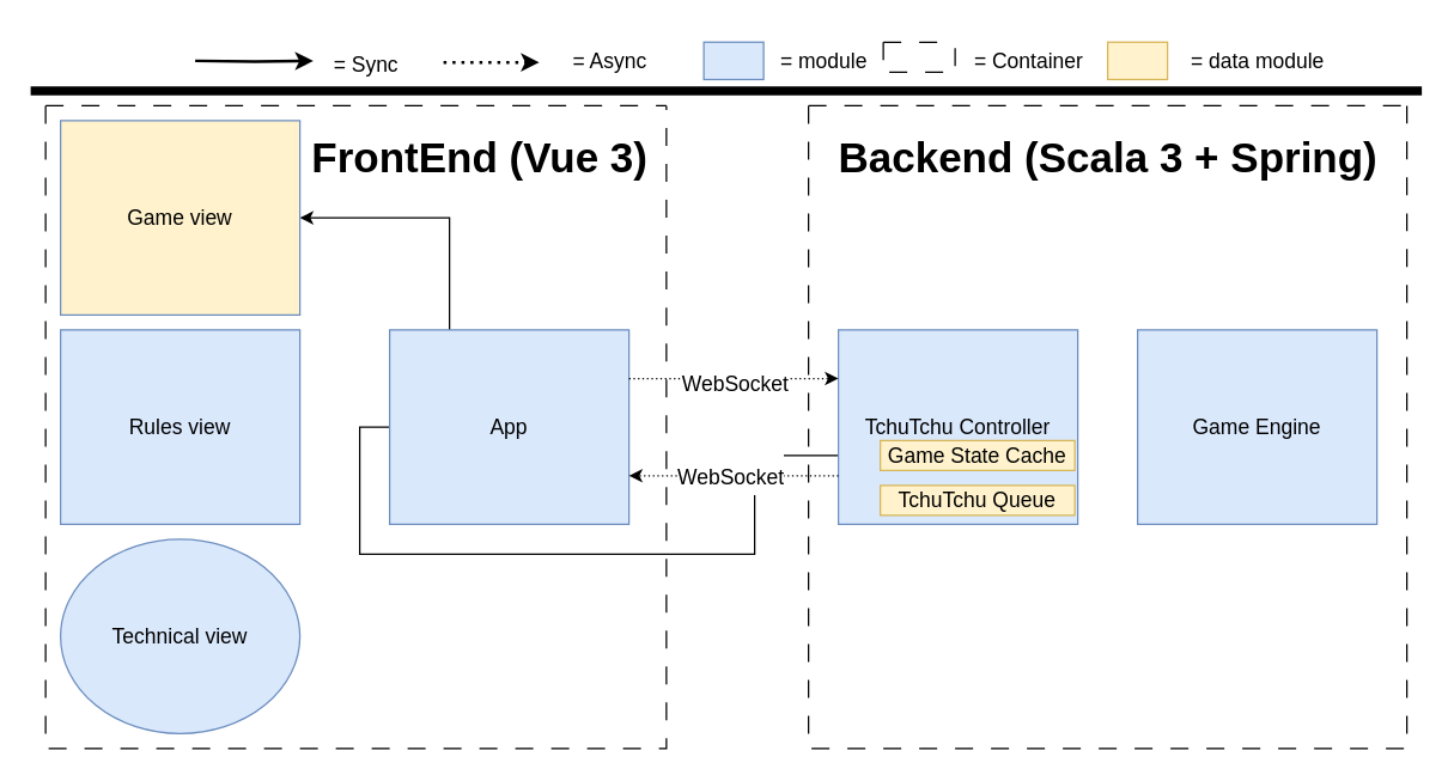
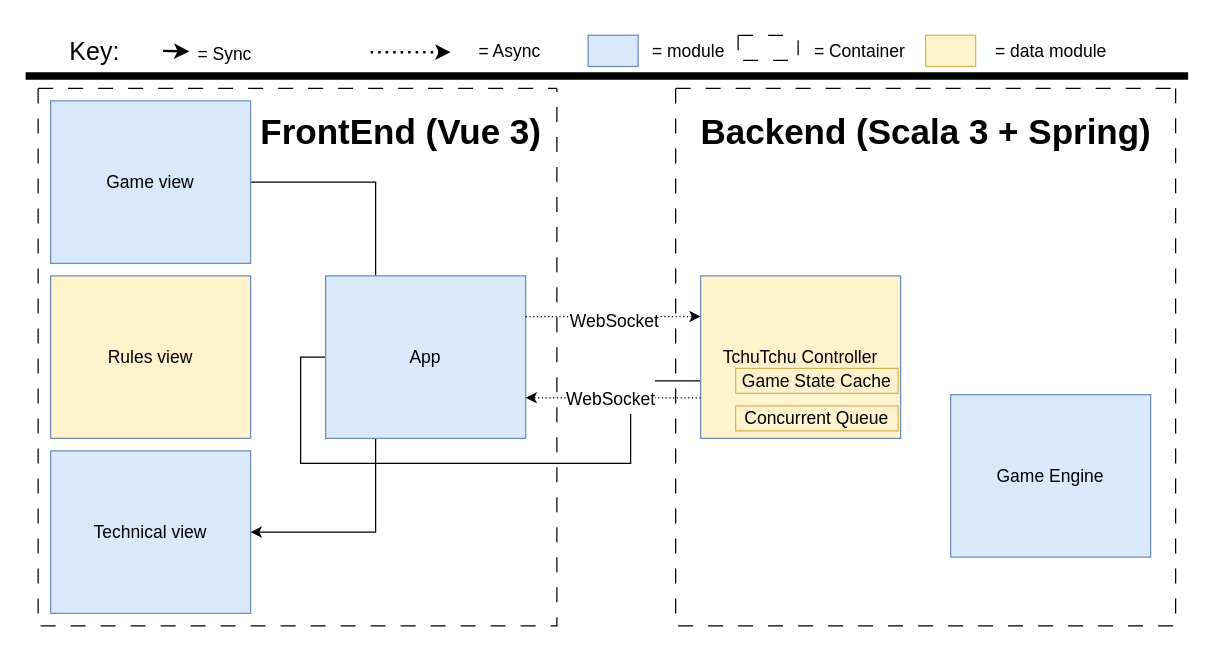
+ <mxCell id="23" value="&lt;font style=&quot;font-size: 20px;&quot;&gt;Key:&lt;/font&gt;" style="text;html=1;align=center;verticalAlign=middle;resizable=0;points=[];autosize=1;strokeColor=none;fillColor=none;fontSize=14;" vertex="1" parent="1"><mxGeometry x="45" y="20" width="60" height="40" as="geometry" /></mxCell>
- <mxCell id="24" value="&lt;font style=&quot;font-size: 14px;&quot;&gt;= Sync&lt;/font&gt;" style="text;html=1;align=center;verticalAlign=middle;resizable=0;points=[];autosize=1;strokeColor=none;fillColor=none;fontSize=20;" vertex="1" parent="1"><mxGeometry x="209" y="20" width="70" height="40" as="geometry" /></mxCell>
+ <mxCell id="24" value="&lt;font style=&quot;font-size: 14px;&quot;&gt;= Sync&lt;/font&gt;" style="text;html=1;align=center;verticalAlign=middle;resizable=0;points=[];autosize=1;strokeColor=none;fillColor=none;fontSize=20;" vertex="1" parent="1"><mxGeometry x="144" y="20" width="70" height="40" as="geometry" /></mxCell>
- <mxCell id="7" value="&lt;font style=&quot;font-size: 14px;&quot;&gt;Game view&lt;/font&gt;" style="rounded=0;whiteSpace=wrap;html=1;fillColor=#fff2cc;strokeColor=#6c8ebf;" vertex="1" parent="2"><mxGeometry x="10" y="10" width="160" height="130" as="geometry" /></mxCell>
+ <mxCell id="7" value="&lt;font style=&quot;font-size: 14px;&quot;&gt;Game view&lt;/font&gt;" style="rounded=0;whiteSpace=wrap;html=1;fillColor=#dae8fc;strokeColor=#6c8ebf;" vertex="1" parent="2"><mxGeometry x="10" y="10" width="160" height="130" as="geometry" /></mxCell>
- <mxCell id="5" style="edgeStyle=orthogonalEdgeStyle;rounded=0;orthogonalLoop=1;jettySize=auto;html=1;exitX=0.25;exitY=0;exitDx=0;exitDy=0;entryX=1;entryY=0.5;entryDx=0;entryDy=0;fontSize=28;" edge="1" parent="2" source="6" target="7"><mxGeometry relative="1" as="geometry" /></mxCell>
+ <mxCell id="5" style="edgeStyle=orthogonalEdgeStyle;rounded=0;orthogonalLoop=1;jettySize=auto;html=1;exitX=0.25;exitY=0;exitDx=0;exitDy=0;entryX=1;entryY=0.5;entryDx=0;entryDy=0;fontSize=28;endArrow=none;" edge="1" parent="2" source="6" target="7"><mxGeometry relative="1" as="geometry" /></mxCell>
- <mxCell id="8" value="&lt;font style=&quot;font-size: 14px;&quot;&gt;Rules view&lt;/font&gt;" style="rounded=0;whiteSpace=wrap;html=1;fillColor=#dae8fc;strokeColor=#6c8ebf;" vertex="1" parent="2"><mxGeometry x="10" y="150" width="160" height="130" as="geometry" /></mxCell>
+ <mxCell id="8" value="&lt;font style=&quot;font-size: 14px;&quot;&gt;Rules view&lt;/font&gt;" style="rounded=0;whiteSpace=wrap;html=1;fillColor=#fff2cc;strokeColor=#6c8ebf;" vertex="1" parent="2"><mxGeometry x="10" y="150" width="160" height="130" as="geometry" /></mxCell>
- <mxCell id="12" value="&lt;font style=&quot;font-size: 14px;&quot;&gt;TchuTchu Controller&lt;/font&gt;" style="rounded=0;whiteSpace=wrap;html=1;fillColor=#dae8fc;strokeColor=#6c8ebf;" vertex="1" parent="11"><mxGeometry x="20" y="150" width="160" height="130" as="geometry" /></mxCell>
+ <mxCell id="12" value="&lt;font style=&quot;font-size: 14px;&quot;&gt;TchuTchu Controller&lt;/font&gt;" style="rounded=0;whiteSpace=wrap;html=1;fillColor=#fff2cc;strokeColor=#6c8ebf;" vertex="1" parent="11"><mxGeometry x="20" y="150" width="160" height="130" as="geometry" /></mxCell>
- <mxCell id="13" value="&lt;font style=&quot;font-size: 14px;&quot;&gt;Game Engine&lt;/font&gt;" style="rounded=0;whiteSpace=wrap;html=1;fillColor=#dae8fc;strokeColor=#6c8ebf;" vertex="1" parent="11"><mxGeometry x="220" y="150" width="160" height="130" as="geometry" /></mxCell>
+ <mxCell id="13" value="&lt;font style=&quot;font-size: 14px;&quot;&gt;Game Engine&lt;/font&gt;" style="rounded=0;whiteSpace=wrap;html=1;fillColor=#dae8fc;strokeColor=#6c8ebf;" vertex="1" parent="11"><mxGeometry x="220" y="245" width="160" height="130" as="geometry" /></mxCell>
- <mxCell id="16" value="TchuTchu Queue" style="rounded=0;whiteSpace=wrap;html=1;fontSize=14;fillColor=#fff2cc;strokeColor=#d6b656;" vertex="1" parent="11"><mxGeometry x="48" y="254" width="130" height="20" as="geometry" /></mxCell>
+ <mxCell id="16" value="Concurrent Queue" style="rounded=0;whiteSpace=wrap;html=1;fontSize=14;fillColor=#fff2cc;strokeColor=#d6b656;" vertex="1" parent="11"><mxGeometry x="48" y="254" width="130" height="20" as="geometry" /></mxCell>
- <mxCell id="9" value="&lt;font style=&quot;font-size: 14px;&quot;&gt;Technical view&lt;/font&gt;" style="ellipse;whiteSpace=wrap;html=1;fillColor=#dae8fc;strokeColor=#6c8ebf;" vertex="1" parent="2"><mxGeometry x="10" y="290" width="160" height="130" as="geometry" /></mxCell>
+ <mxCell id="9" value="&lt;font style=&quot;font-size: 14px;&quot;&gt;Technical view&lt;/font&gt;" style="rounded=0;whiteSpace=wrap;html=1;fillColor=#dae8fc;strokeColor=#6c8ebf;" vertex="1" parent="2"><mxGeometry x="10" y="290" width="160" height="130" as="geometry" /></mxCell>
+ <mxCell id="3" style="edgeStyle=orthogonalEdgeStyle;rounded=0;orthogonalLoop=1;jettySize=auto;html=1;exitX=0.25;exitY=1;exitDx=0;exitDy=0;entryX=1;entryY=0.5;entryDx=0;entryDy=0;" edge="1" parent="2" source="6" target="9"><mxGeometry relative="1" as="geometry" /></mxCell>
